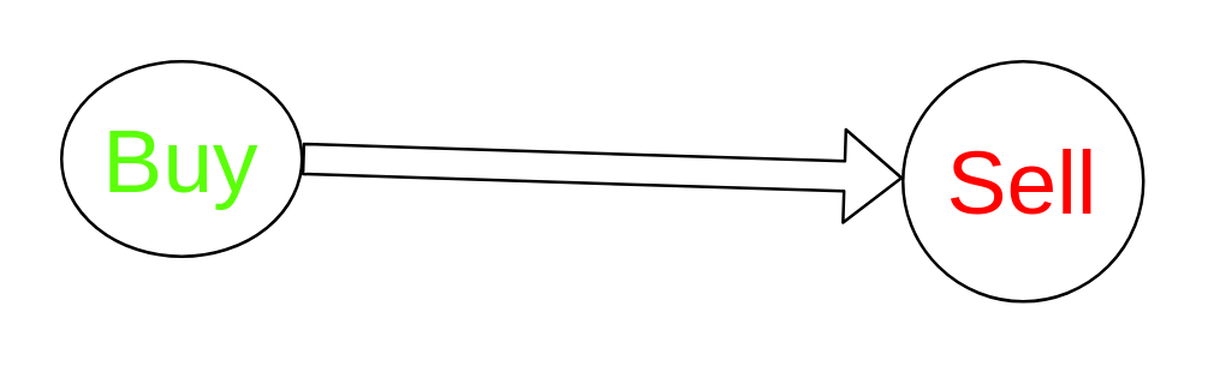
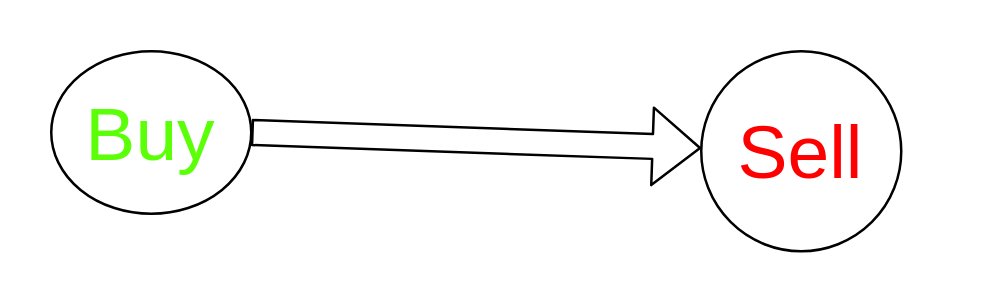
- <mxCell id="3" value="&lt;font style=&quot;font-size: 30px&quot; color=&quot;#ff0000&quot;&gt;Sell&lt;/font&gt;" style="ellipse;whiteSpace=wrap;html=1;aspect=fixed;" parent="1" vertex="1"><mxGeometry x="300" y="20" width="80" height="80" as="geometry" /></mxCell>
+ <mxCell id="3" value="&lt;font style=&quot;font-size: 30px&quot; color=&quot;#ff0000&quot;&gt;Sell&lt;/font&gt;" style="ellipse;whiteSpace=wrap;html=1;aspect=fixed;" parent="1" vertex="1"><mxGeometry x="280" y="20" width="80" height="80" as="geometry" /></mxCell>
